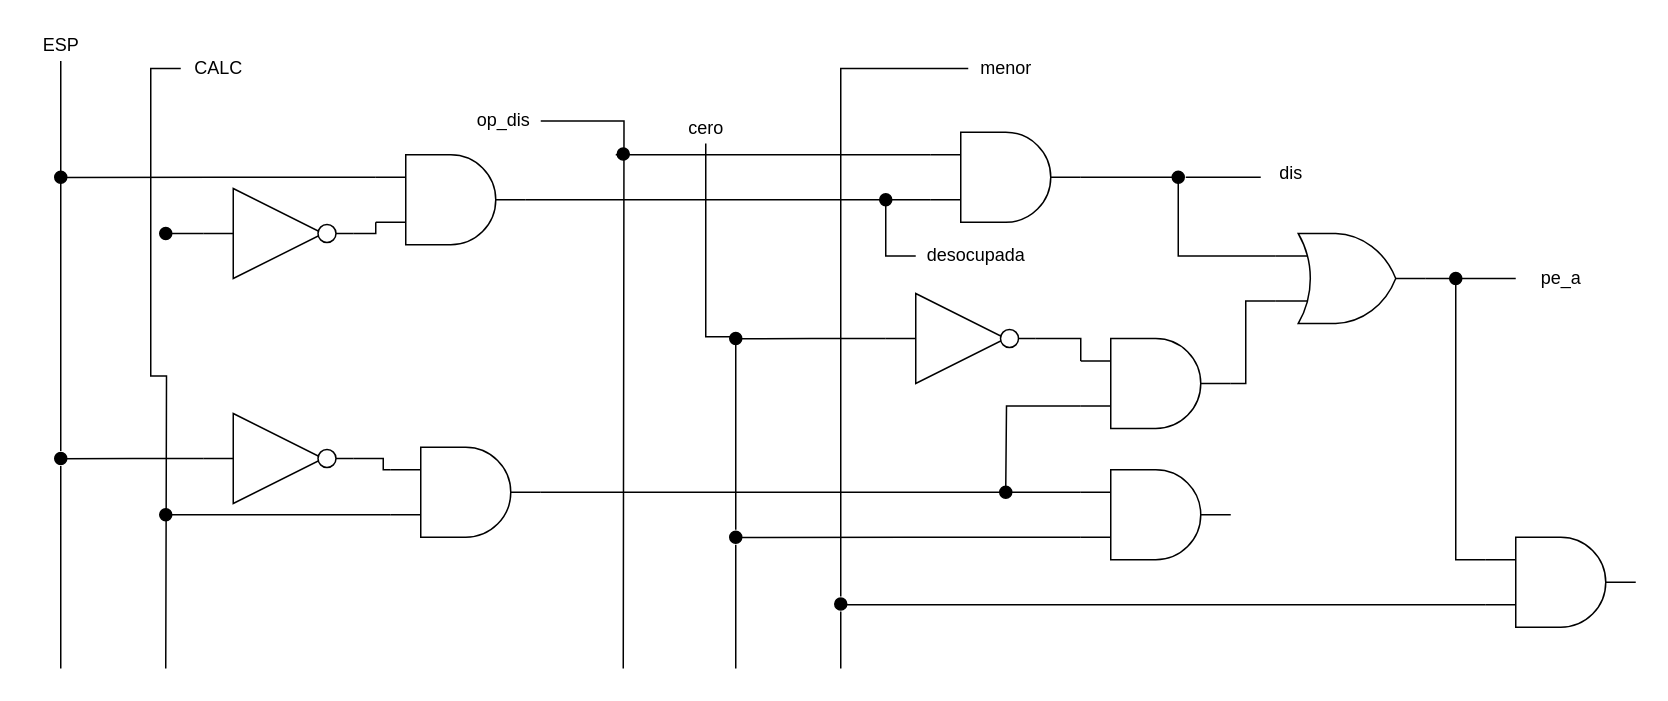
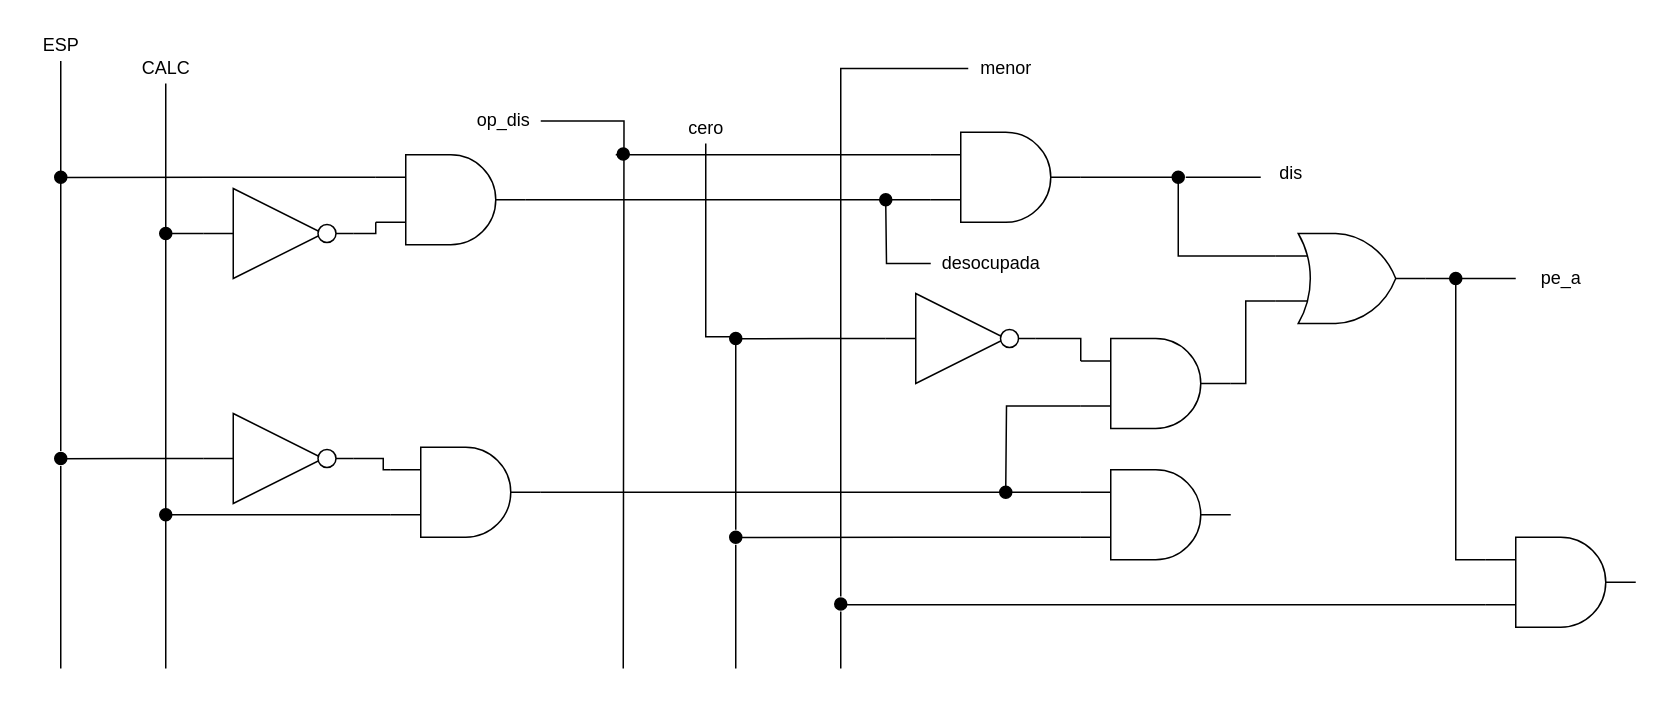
- <mxCell id="5" value="CALC" style="text;html=1;align=center;verticalAlign=middle;resizable=0;points=[];autosize=1;" vertex="1" parent="1"><mxGeometry x="120" y="35" width="50" height="20" as="geometry" /></mxCell>
+ <mxCell id="5" value="CALC" style="text;html=1;align=center;verticalAlign=middle;resizable=0;points=[];autosize=1;" vertex="1" parent="1"><mxGeometry x="85" y="35" width="50" height="20" as="geometry" /></mxCell>
- <mxCell id="43" value="desocupada" style="text;html=1;align=center;verticalAlign=middle;resizable=0;points=[];autosize=1;" vertex="1" parent="1"><mxGeometry x="610" y="160" width="80" height="20" as="geometry" /></mxCell>
+ <mxCell id="43" value="desocupada" style="text;html=1;align=center;verticalAlign=middle;resizable=0;points=[];autosize=1;" vertex="1" parent="1"><mxGeometry x="620" y="165" width="80" height="20" as="geometry" /></mxCell>
